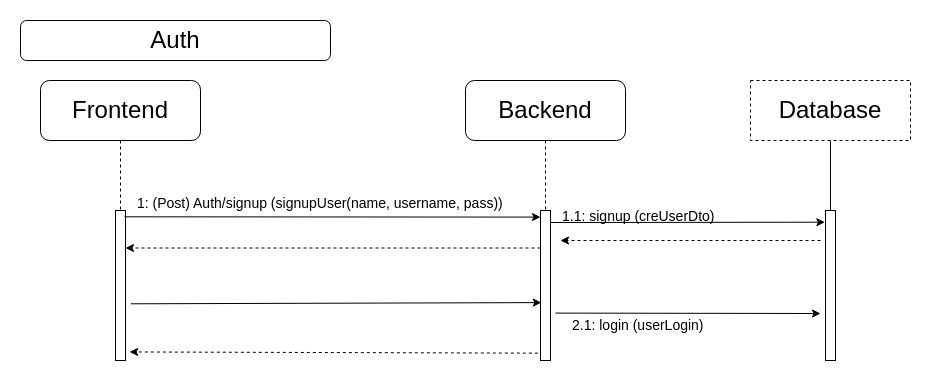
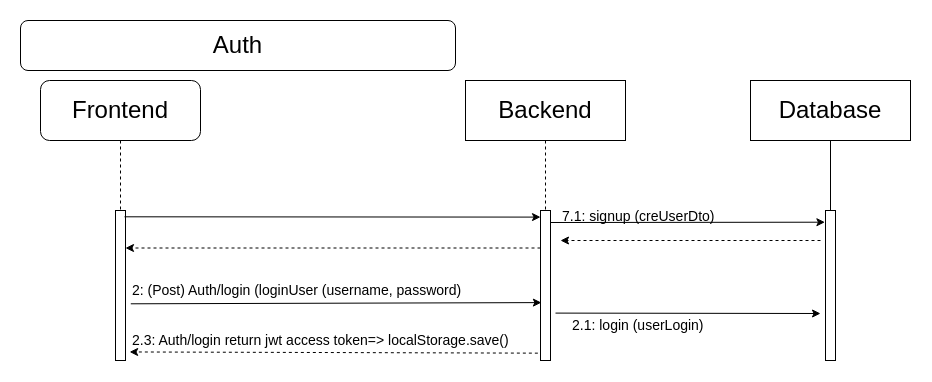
- <mxCell id="23" value="&lt;font style=&quot;font-size: 24px&quot;&gt;Auth&lt;/font&gt;" style="rounded=1;whiteSpace=wrap;html=1;fontSize=14;" vertex="1" parent="1"><mxGeometry x="20" y="20" width="310" height="40" as="geometry" /></mxCell>
+ <mxCell id="23" value="&lt;font style=&quot;font-size: 24px&quot;&gt;Auth&lt;/font&gt;" style="rounded=1;whiteSpace=wrap;html=1;fontSize=14;" vertex="1" parent="1"><mxGeometry x="20" y="20" width="435" height="50" as="geometry" /></mxCell>
- <mxCell id="3" value="&lt;font style=&quot;font-size: 24px&quot;&gt;Backend&lt;/font&gt;" style="whiteSpace=wrap;html=1;rounded=1;" vertex="1" parent="1"><mxGeometry x="465" y="80" width="160" height="60" as="geometry" /></mxCell>
+ <mxCell id="3" value="&lt;font style=&quot;font-size: 24px&quot;&gt;Backend&lt;/font&gt;" style="rounded=0;whiteSpace=wrap;html=1;" vertex="1" parent="1"><mxGeometry x="465" y="80" width="160" height="60" as="geometry" /></mxCell>
- <mxCell id="6" value="&lt;font style=&quot;font-size: 24px&quot;&gt;Database&lt;/font&gt;" style="rounded=0;whiteSpace=wrap;html=1;dashed=1;" vertex="1" parent="1"><mxGeometry x="750" y="80" width="160" height="60" as="geometry" /></mxCell>
+ <mxCell id="6" value="&lt;font style=&quot;font-size: 24px&quot;&gt;Database&lt;/font&gt;" style="rounded=0;whiteSpace=wrap;html=1;" vertex="1" parent="1"><mxGeometry x="750" y="80" width="160" height="60" as="geometry" /></mxCell>
- <mxCell id="7" value="&lt;font style=&quot;font-size: 14px&quot;&gt;1: (Post) Auth/signup (signupUser(name, username, pass))&lt;/font&gt;" style="text;html=1;align=left;verticalAlign=middle;resizable=0;points=[];autosize=1;strokeColor=none;fillColor=none;fontSize=24;" vertex="1" parent="1"><mxGeometry x="135" y="180" width="380" height="40" as="geometry" /></mxCell>
- <mxCell id="10" value="&lt;font style=&quot;font-size: 14px&quot;&gt;1.1: signup (creUserDto)&lt;/font&gt;" style="text;html=1;align=left;verticalAlign=middle;resizable=0;points=[];autosize=1;strokeColor=none;fillColor=none;fontSize=12;" vertex="1" parent="1"><mxGeometry x="560" y="206" width="170" height="20" as="geometry" /></mxCell>
+ <mxCell id="10" value="&lt;font style=&quot;font-size: 14px&quot;&gt;7.1: signup (creUserDto)&lt;/font&gt;" style="text;html=1;align=left;verticalAlign=middle;resizable=0;points=[];autosize=1;strokeColor=none;fillColor=none;fontSize=12;" vertex="1" parent="1"><mxGeometry x="560" y="206" width="170" height="20" as="geometry" /></mxCell>
+ <mxCell id="17" value="&lt;font style=&quot;font-size: 14px&quot;&gt;2: (Post) Auth/login (loginUser (username, password)&lt;/font&gt;" style="text;html=1;align=left;verticalAlign=middle;resizable=0;points=[];autosize=1;strokeColor=none;fillColor=none;fontSize=12;" vertex="1" parent="1"><mxGeometry x="130" y="280" width="340" height="20" as="geometry" /></mxCell>
+ <mxCell id="21" value="&lt;font style=&quot;font-size: 14px&quot;&gt;2.3: Auth/login return jwt access token&lt;/font&gt;&lt;font style=&quot;font-size: 14px&quot;&gt;=&amp;gt; localStorage.save()&lt;/font&gt;" style="text;html=1;align=left;verticalAlign=middle;resizable=0;points=[];autosize=1;strokeColor=none;fillColor=none;fontSize=12;" vertex="1" parent="1"><mxGeometry x="130" y="330" width="390" height="20" as="geometry" /></mxCell>
